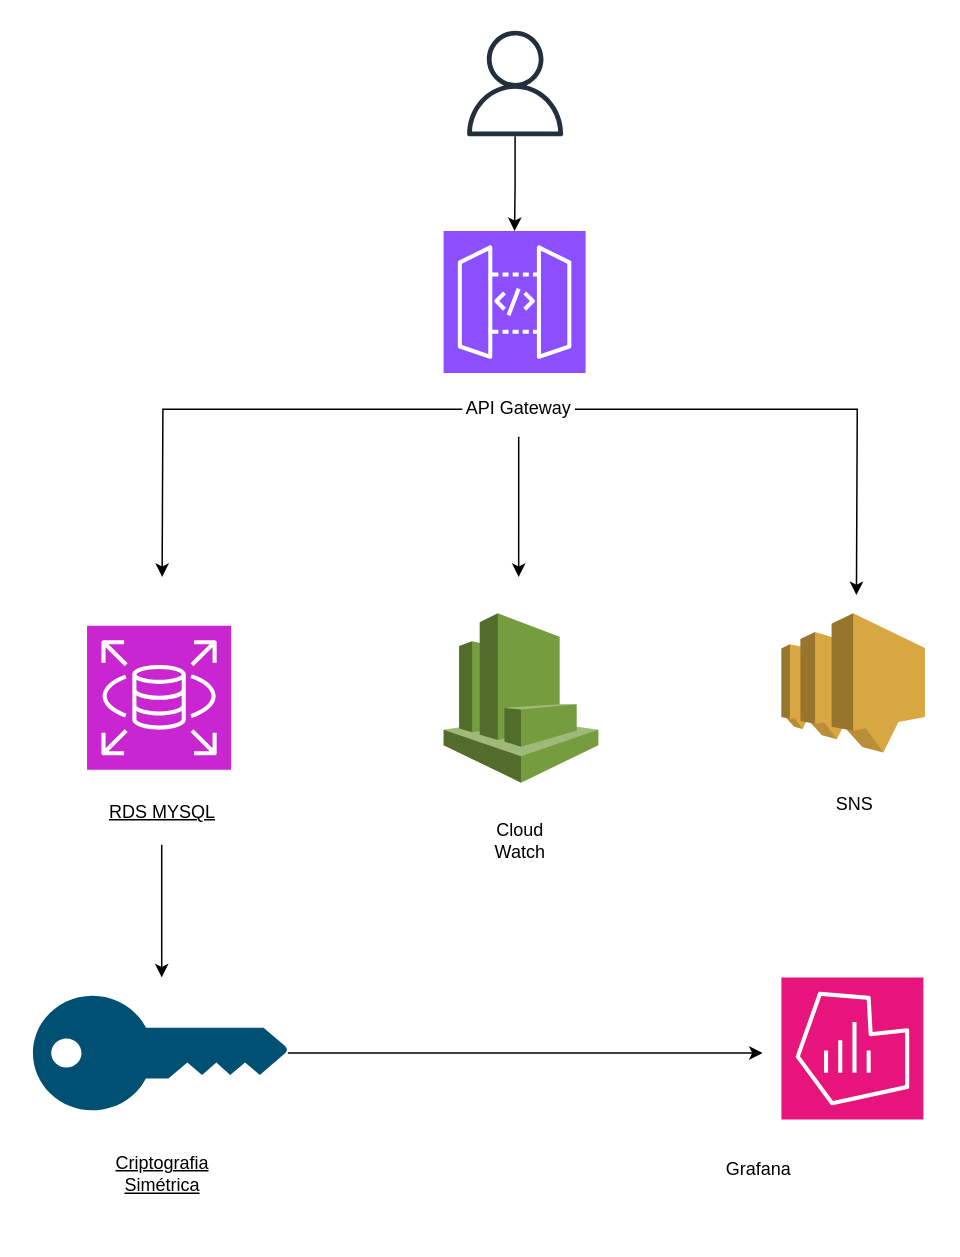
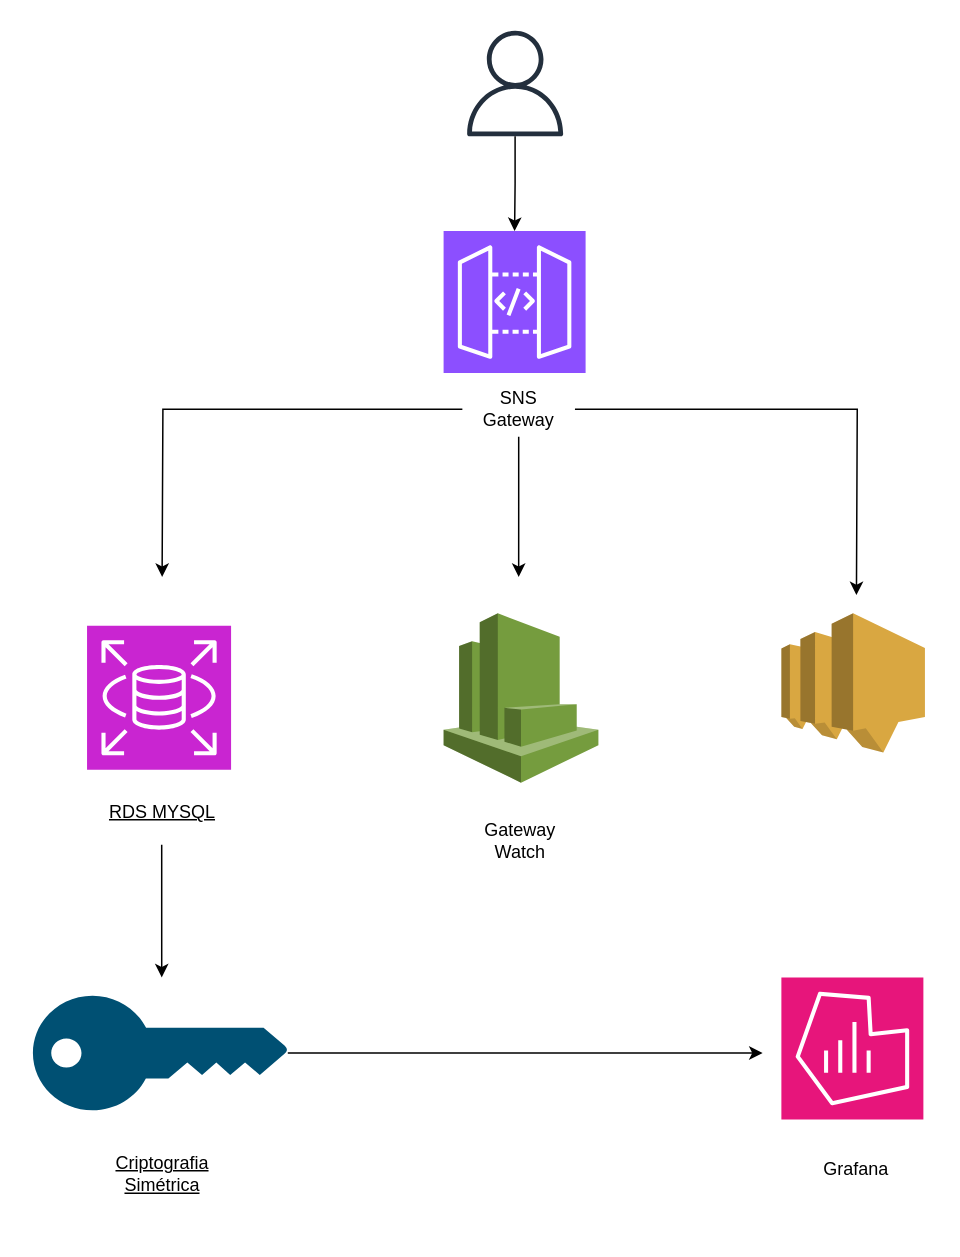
- <mxCell id="8" value="API Gateway" style="text;html=1;align=center;verticalAlign=middle;whiteSpace=wrap;rounded=0;" parent="3" vertex="1"><mxGeometry x="12.51" y="100.737" width="75.063" height="36.411" as="geometry" /></mxCell>
+ <mxCell id="8" value="SNS Gateway" style="text;html=1;align=center;verticalAlign=middle;whiteSpace=wrap;rounded=0;" parent="3" vertex="1"><mxGeometry x="12.51" y="100.737" width="75.063" height="36.411" as="geometry" /></mxCell>
- <mxCell id="14" value="&lt;font style=&quot;vertical-align: inherit;&quot;&gt;&lt;font style=&quot;vertical-align: inherit;&quot;&gt;SNS&lt;/font&gt;&lt;/font&gt;" style="text;html=1;align=center;verticalAlign=middle;whiteSpace=wrap;rounded=0;" parent="12" vertex="1"><mxGeometry x="11.259" y="109.232" width="75.063" height="36.411" as="geometry" /></mxCell>
- <mxCell id="11" value="Cloud&lt;br/&gt;Watch" style="text;html=1;align=center;verticalAlign=middle;whiteSpace=wrap;rounded=0;" parent="9" vertex="1"><mxGeometry x="13.762" y="133.506" width="75.063" height="36.411" as="geometry" /></mxCell>
+ <mxCell id="11" value="Gateway&lt;br/&gt;Watch" style="text;html=1;align=center;verticalAlign=middle;whiteSpace=wrap;rounded=0;" parent="9" vertex="1"><mxGeometry x="13.762" y="133.506" width="75.063" height="36.411" as="geometry" /></mxCell>
- <mxCell id="16" value="Grafana" style="text;html=1;align=center;verticalAlign=middle;whiteSpace=wrap;rounded=0;" parent="2" vertex="1"><mxGeometry x="447.929" y="740.353" width="75.063" height="36.411" as="geometry" /></mxCell>
+ <mxCell id="16" value="Grafana" style="text;html=1;align=center;verticalAlign=middle;whiteSpace=wrap;rounded=0;" parent="2" vertex="1"><mxGeometry x="512.929" y="740.353" width="75.063" height="36.411" as="geometry" /></mxCell>
